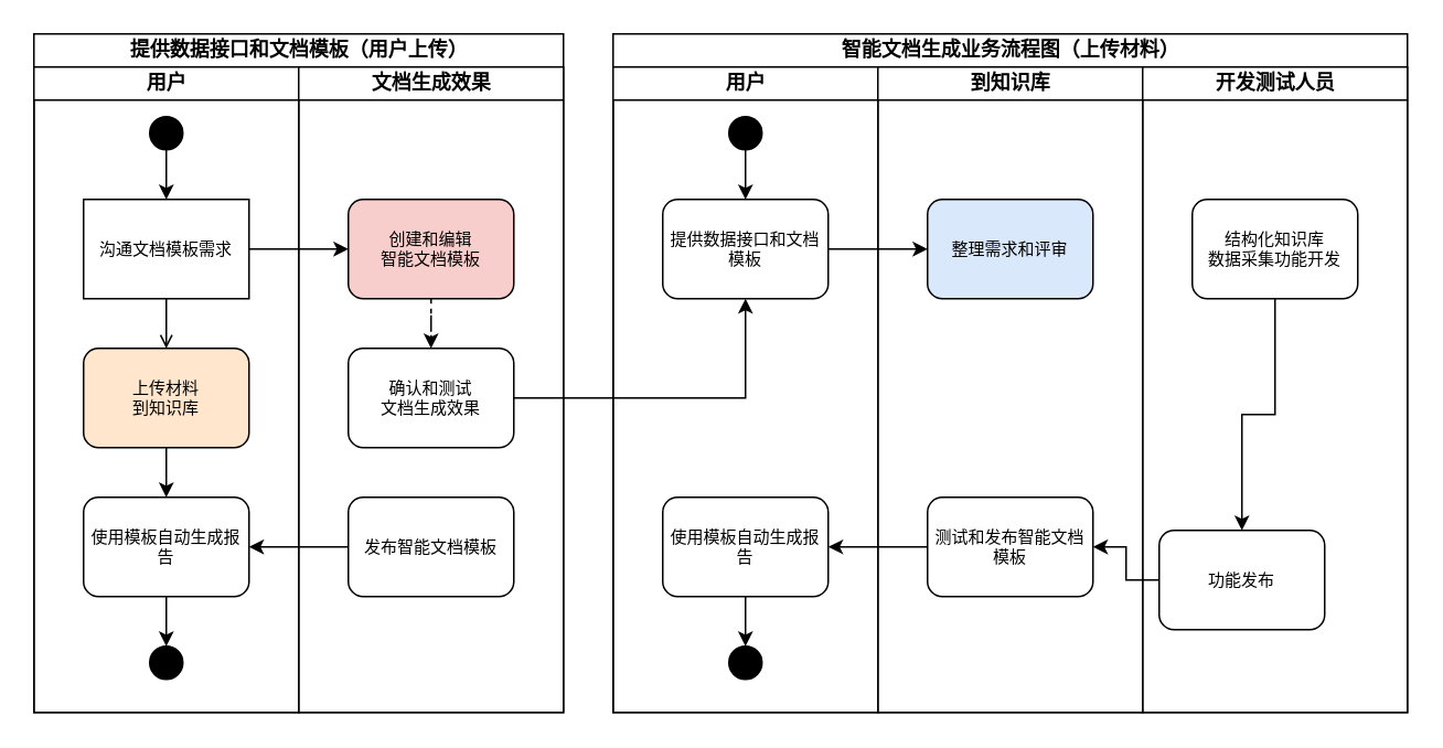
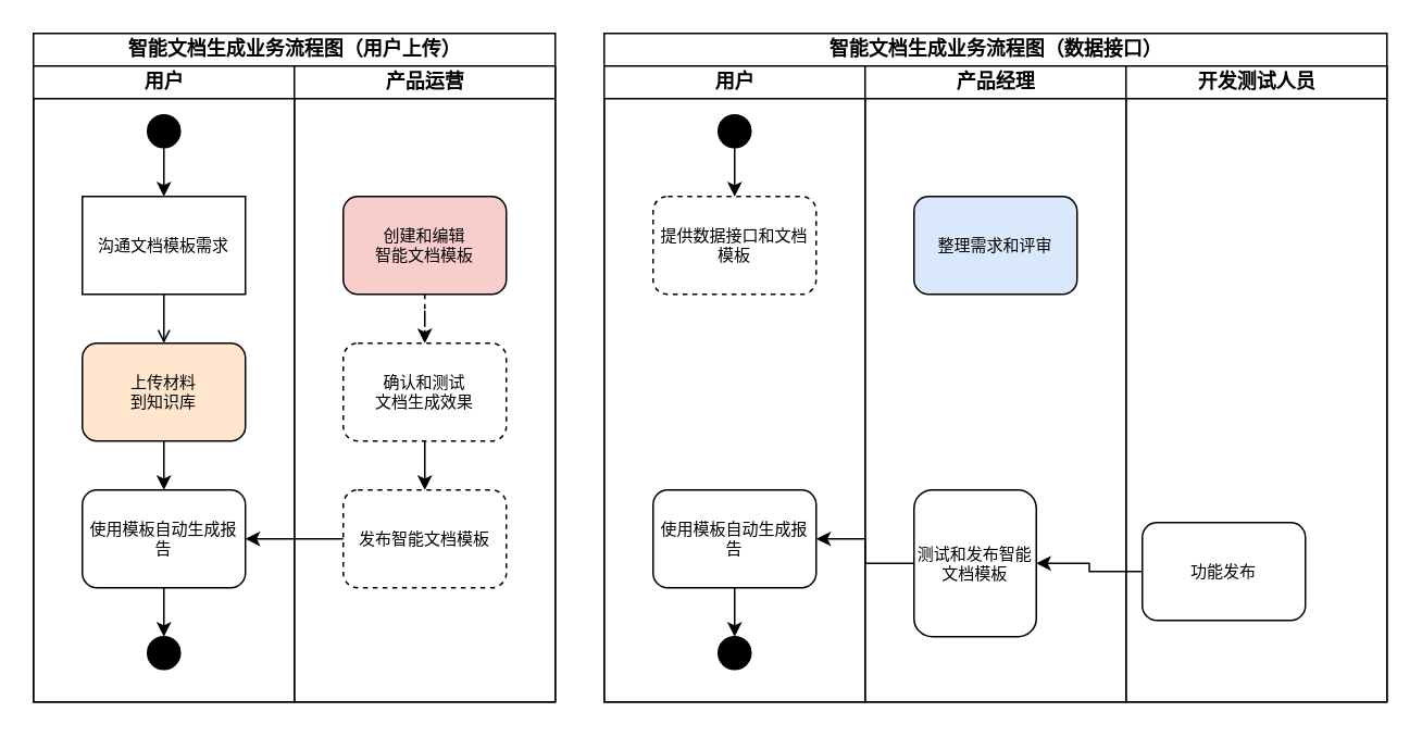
- <mxCell id="2" value="&lt;font style=&quot;font-size: 12px;&quot;&gt;提供数据接口和文档模板（用户上传）&lt;/font&gt;" style="swimlane;html=1;childLayout=stackLayout;startSize=20;rounded=0;shadow=0;labelBackgroundColor=none;strokeWidth=1;fontFamily=Verdana;fontSize=8;align=center;" parent="1" vertex="1"><mxGeometry x="20" y="20" width="320" height="410" as="geometry" /></mxCell>
+ <mxCell id="2" value="&lt;font style=&quot;font-size: 12px;&quot;&gt;智能文档生成业务流程图（用户上传）&lt;/font&gt;" style="swimlane;html=1;childLayout=stackLayout;startSize=20;rounded=0;shadow=0;labelBackgroundColor=none;strokeWidth=1;fontFamily=Verdana;fontSize=8;align=center;" parent="1" vertex="1"><mxGeometry x="20" y="20" width="320" height="410" as="geometry" /></mxCell>
- <mxCell id="21" value="&lt;font style=&quot;font-size: 12px;&quot;&gt;智能文档生成业务流程图（上传材料）&lt;/font&gt;" style="swimlane;html=1;childLayout=stackLayout;startSize=20;rounded=0;shadow=0;labelBackgroundColor=none;strokeWidth=1;fontFamily=Verdana;fontSize=8;align=center;" vertex="1" parent="1"><mxGeometry x="370" y="20" width="480" height="410" as="geometry" /></mxCell>
+ <mxCell id="21" value="&lt;font style=&quot;font-size: 12px;&quot;&gt;智能文档生成业务流程图（数据接口）&lt;/font&gt;" style="swimlane;html=1;childLayout=stackLayout;startSize=20;rounded=0;shadow=0;labelBackgroundColor=none;strokeWidth=1;fontFamily=Verdana;fontSize=8;align=center;" vertex="1" parent="1"><mxGeometry x="370" y="20" width="480" height="410" as="geometry" /></mxCell>
- <mxCell id="13" value="文档生成效果" style="swimlane;html=1;startSize=20;" parent="2" vertex="1"><mxGeometry x="160" y="20" width="160" height="390" as="geometry" /></mxCell>
+ <mxCell id="13" value="产品运营" style="swimlane;html=1;startSize=20;" parent="2" vertex="1"><mxGeometry x="160" y="20" width="160" height="390" as="geometry" /></mxCell>
- <mxCell id="29" value="到知识库" style="swimlane;html=1;startSize=20;" vertex="1" parent="21"><mxGeometry x="160" y="20" width="160" height="390" as="geometry" /></mxCell>
+ <mxCell id="29" value="产品经理" style="swimlane;html=1;startSize=20;" vertex="1" parent="21"><mxGeometry x="160" y="20" width="160" height="390" as="geometry" /></mxCell>
- <mxCell id="19" value="" style="edgeStyle=orthogonalEdgeStyle;rounded=0;orthogonalLoop=1;jettySize=auto;html=1;" edge="1" parent="2" source="5" target="15"><mxGeometry relative="1" as="geometry" /></mxCell>
- <mxCell id="23" value="提供数据接口和文档模板" style="rounded=1;whiteSpace=wrap;html=1;shadow=0;labelBackgroundColor=none;strokeWidth=1;fontFamily=Verdana;fontSize=10;align=center;" vertex="1" parent="22"><mxGeometry x="30" y="80" width="100" height="60" as="geometry" /></mxCell>
+ <mxCell id="23" value="提供数据接口和文档模板" style="rounded=1;whiteSpace=wrap;html=1;shadow=0;labelBackgroundColor=none;strokeWidth=1;fontFamily=Verdana;fontSize=10;align=center;dashed=1;" vertex="1" parent="22"><mxGeometry x="30" y="80" width="100" height="60" as="geometry" /></mxCell>
- <mxCell id="32" value="" style="edgeStyle=orthogonalEdgeStyle;rounded=0;orthogonalLoop=1;jettySize=auto;html=1;" edge="1" parent="21" source="23" target="30"><mxGeometry relative="1" as="geometry" /></mxCell>
- <mxCell id="36" value="结构化知识库&lt;br&gt;数据采集功能开发" style="rounded=1;whiteSpace=wrap;html=1;shadow=0;labelBackgroundColor=none;strokeWidth=1;fontFamily=Verdana;fontSize=10;align=center;" vertex="1" parent="34"><mxGeometry x="30" y="80" width="100" height="60" as="geometry" /></mxCell>
- <mxCell id="17" value="确认和测试&lt;br&gt;文档生成效果" style="rounded=1;whiteSpace=wrap;html=1;shadow=0;labelBackgroundColor=none;strokeWidth=1;fontFamily=Verdana;fontSize=10;align=center;" vertex="1" parent="13"><mxGeometry x="30" y="170" width="100" height="60" as="geometry" /></mxCell>
+ <mxCell id="17" value="确认和测试&lt;br&gt;文档生成效果" style="rounded=1;whiteSpace=wrap;html=1;shadow=0;labelBackgroundColor=none;strokeWidth=1;fontFamily=Verdana;fontSize=10;align=center;dashed=1;" vertex="1" parent="13"><mxGeometry x="30" y="170" width="100" height="60" as="geometry" /></mxCell>
- <mxCell id="16" value="" style="edgeStyle=orthogonalEdgeStyle;rounded=0;orthogonalLoop=1;jettySize=auto;html=1;" edge="1" parent="13" source="17" target="23"><mxGeometry relative="1" as="geometry" /></mxCell>
+ <mxCell id="16" value="" style="edgeStyle=orthogonalEdgeStyle;rounded=0;orthogonalLoop=1;jettySize=auto;html=1;" edge="1" parent="13" source="17" target="18"><mxGeometry relative="1" as="geometry" /></mxCell>
- <mxCell id="35" value="" style="edgeStyle=orthogonalEdgeStyle;rounded=0;orthogonalLoop=1;jettySize=auto;html=1;entryX=0.5;entryY=0;entryDx=0;entryDy=0;" edge="1" parent="34" source="36" target="37"><mxGeometry relative="1" as="geometry"><mxPoint x="80" y="170" as="targetPoint" /></mxGeometry></mxCell>
- <mxCell id="18" value="发布智能文档模板" style="rounded=1;whiteSpace=wrap;html=1;shadow=0;labelBackgroundColor=none;strokeWidth=1;fontFamily=Verdana;fontSize=10;align=center;" vertex="1" parent="13"><mxGeometry x="30" y="260" width="100" height="60" as="geometry" /></mxCell>
+ <mxCell id="18" value="发布智能文档模板" style="rounded=1;whiteSpace=wrap;html=1;shadow=0;labelBackgroundColor=none;strokeWidth=1;fontFamily=Verdana;fontSize=10;align=center;dashed=1;" vertex="1" parent="13"><mxGeometry x="30" y="260" width="100" height="60" as="geometry" /></mxCell>
- <mxCell id="31" value="测试和发布智能文档模板" style="rounded=1;whiteSpace=wrap;html=1;shadow=0;labelBackgroundColor=none;strokeWidth=1;fontFamily=Verdana;fontSize=10;align=center;" vertex="1" parent="29"><mxGeometry x="30" y="260" width="100" height="60" as="geometry" /></mxCell>
+ <mxCell id="31" value="测试和发布智能文档模板" style="rounded=1;whiteSpace=wrap;html=1;shadow=0;labelBackgroundColor=none;strokeWidth=1;fontFamily=Verdana;fontSize=10;align=center;" vertex="1" parent="29"><mxGeometry x="30" y="260" width="75" height="90" as="geometry" /></mxCell>
